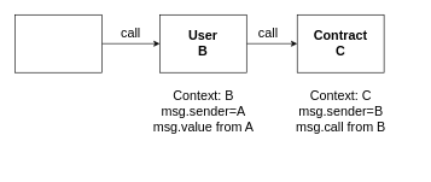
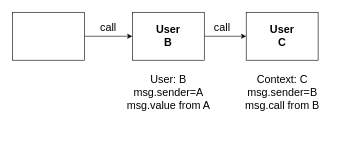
- <mxCell id="8" value="&lt;font style=&quot;font-size: 18px;&quot;&gt;&lt;b&gt;Contract&lt;br&gt;C&lt;br&gt;&lt;/b&gt;&lt;/font&gt;" style="text;html=1;strokeColor=none;fillColor=none;align=center;verticalAlign=middle;whiteSpace=wrap;rounded=0;" vertex="1" parent="1"><mxGeometry x="425" y="30" width="90" height="60" as="geometry" /></mxCell>
+ <mxCell id="8" value="&lt;font style=&quot;font-size: 18px;&quot;&gt;&lt;b&gt;User&lt;br&gt;C&lt;br&gt;&lt;/b&gt;&lt;/font&gt;" style="text;html=1;strokeColor=none;fillColor=none;align=center;verticalAlign=middle;whiteSpace=wrap;rounded=0;" vertex="1" parent="1"><mxGeometry x="425" y="30" width="90" height="60" as="geometry" /></mxCell>
- <mxCell id="11" value="Context: B&lt;br&gt;msg.sender=A&lt;br&gt;msg.value from A" style="text;html=1;strokeColor=none;fillColor=none;align=center;verticalAlign=middle;whiteSpace=wrap;rounded=0;fontSize=18;" vertex="1" parent="1"><mxGeometry x="177.5" y="80" width="205" height="150" as="geometry" /></mxCell>
+ <mxCell id="11" value="User: B&lt;br&gt;msg.sender=A&lt;br&gt;msg.value from A" style="text;html=1;strokeColor=none;fillColor=none;align=center;verticalAlign=middle;whiteSpace=wrap;rounded=0;fontSize=18;" vertex="1" parent="1"><mxGeometry x="177.5" y="80" width="205" height="150" as="geometry" /></mxCell>
